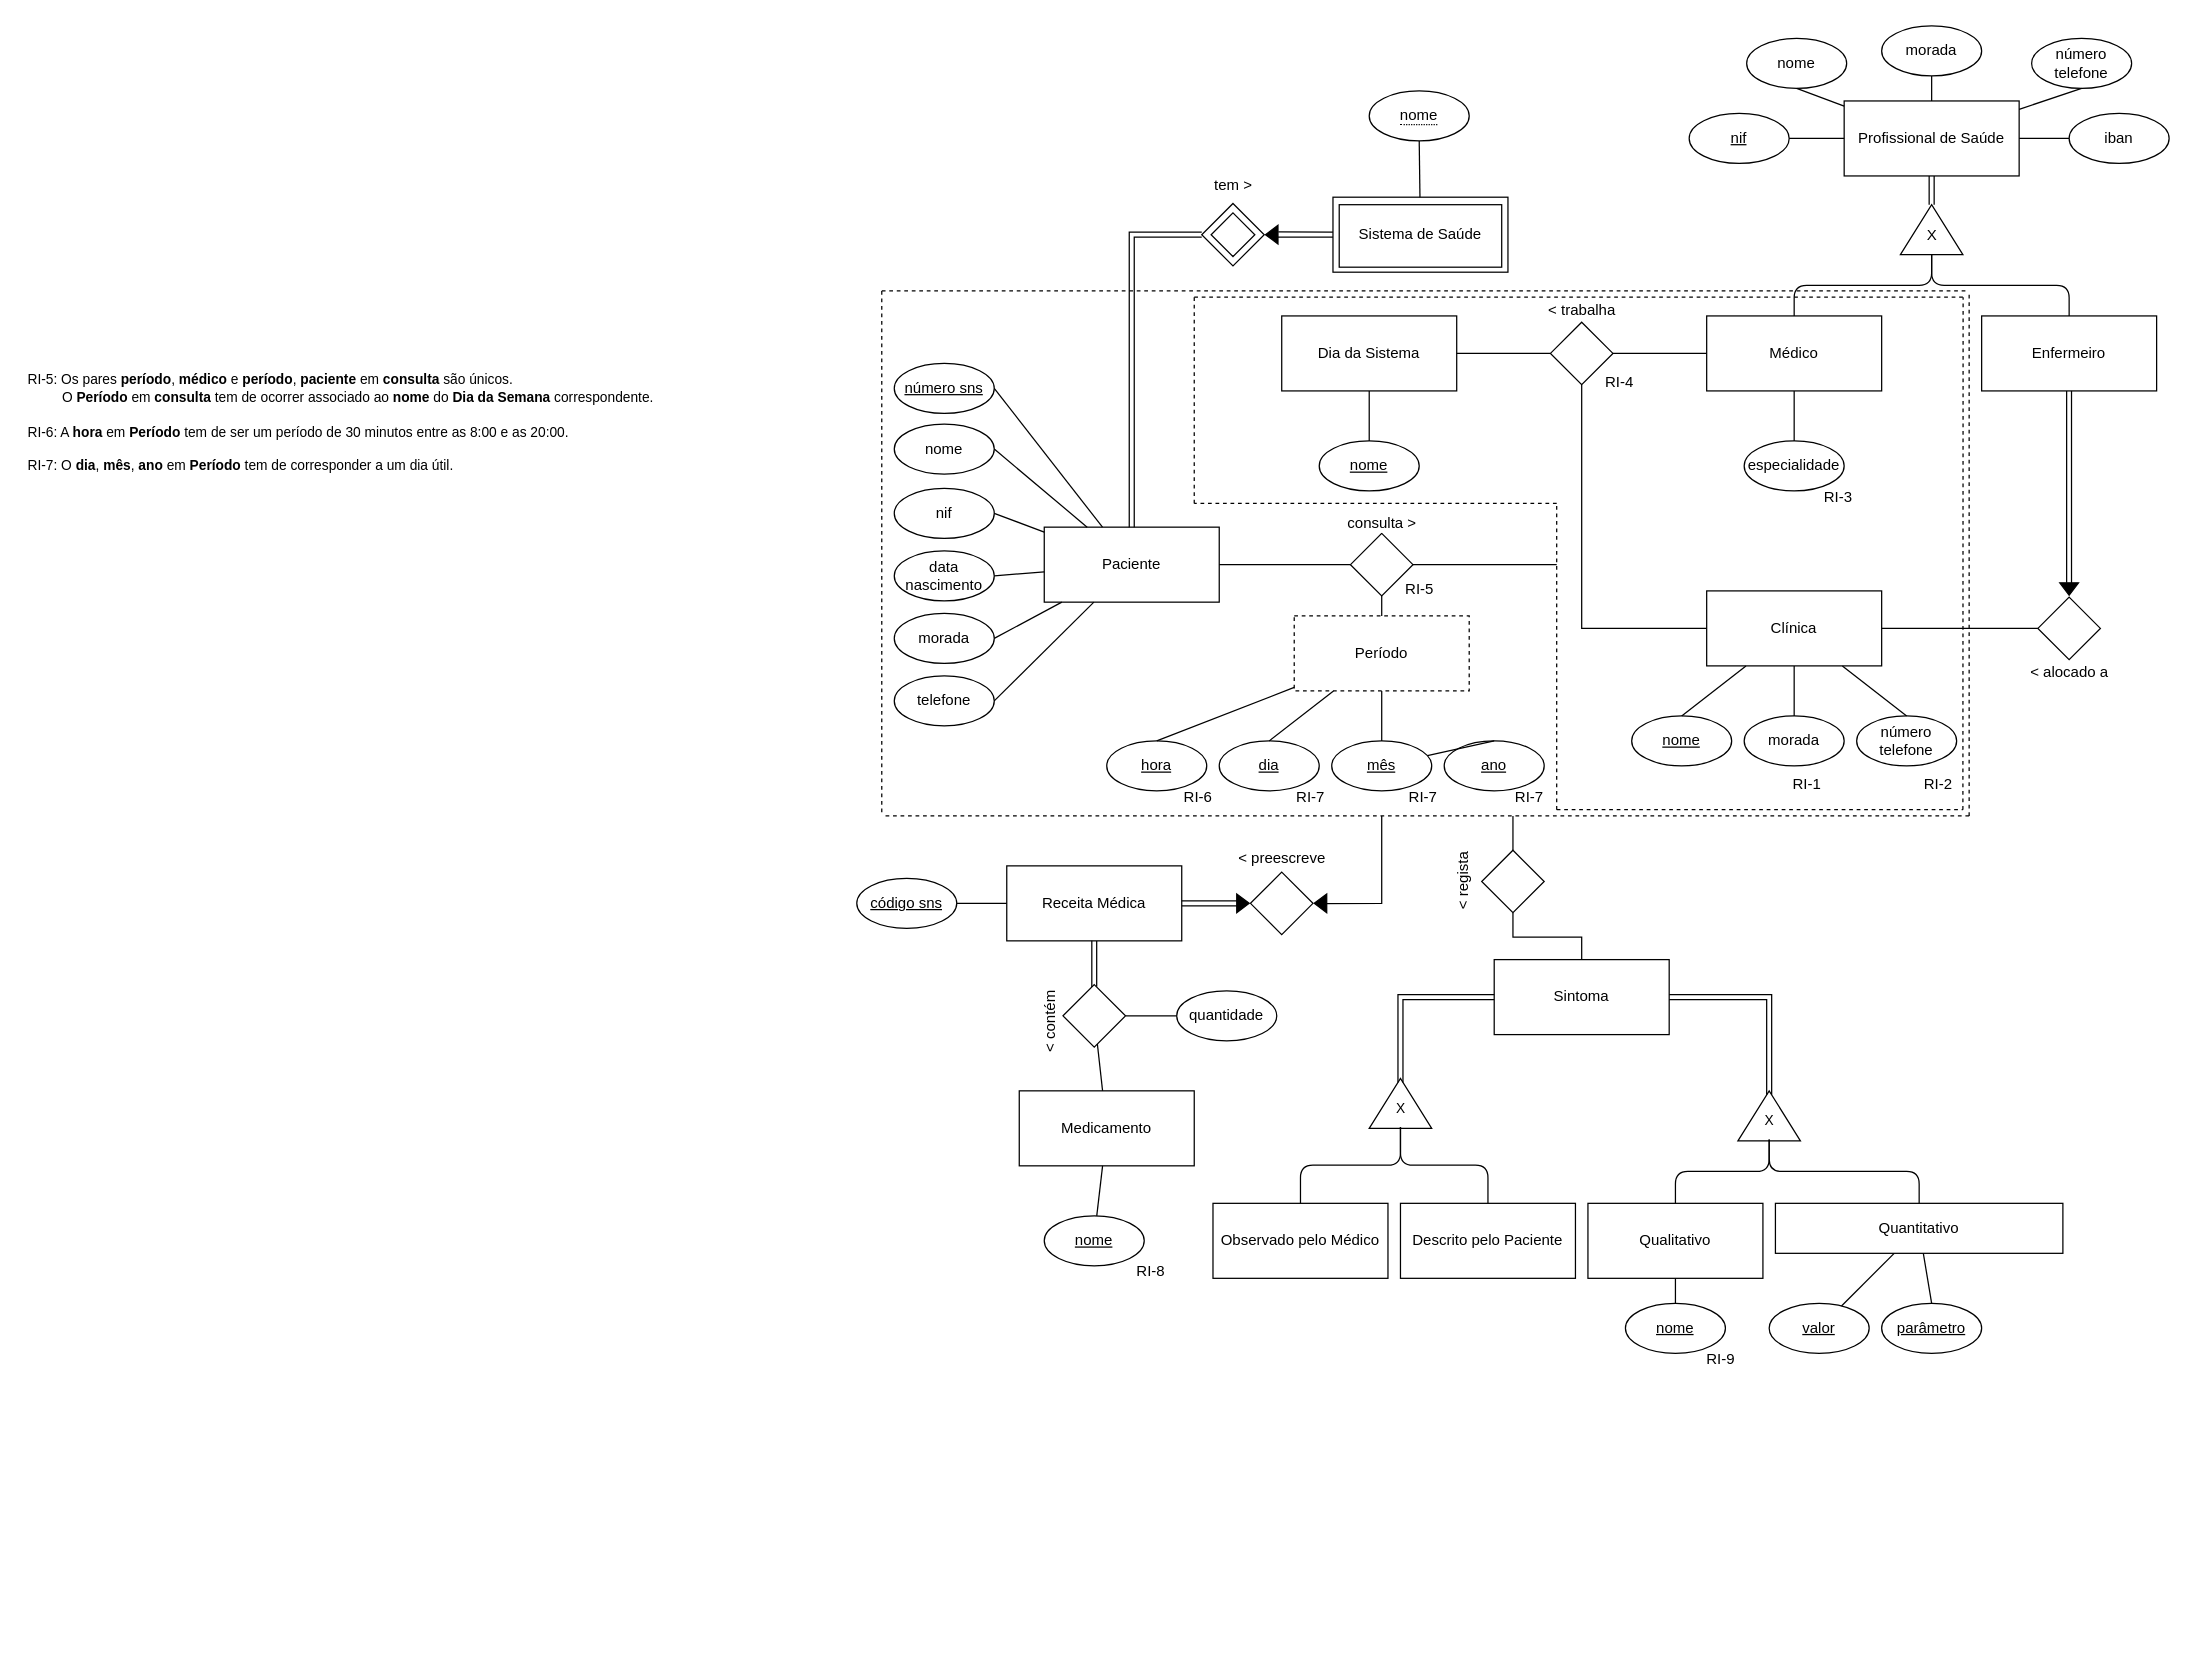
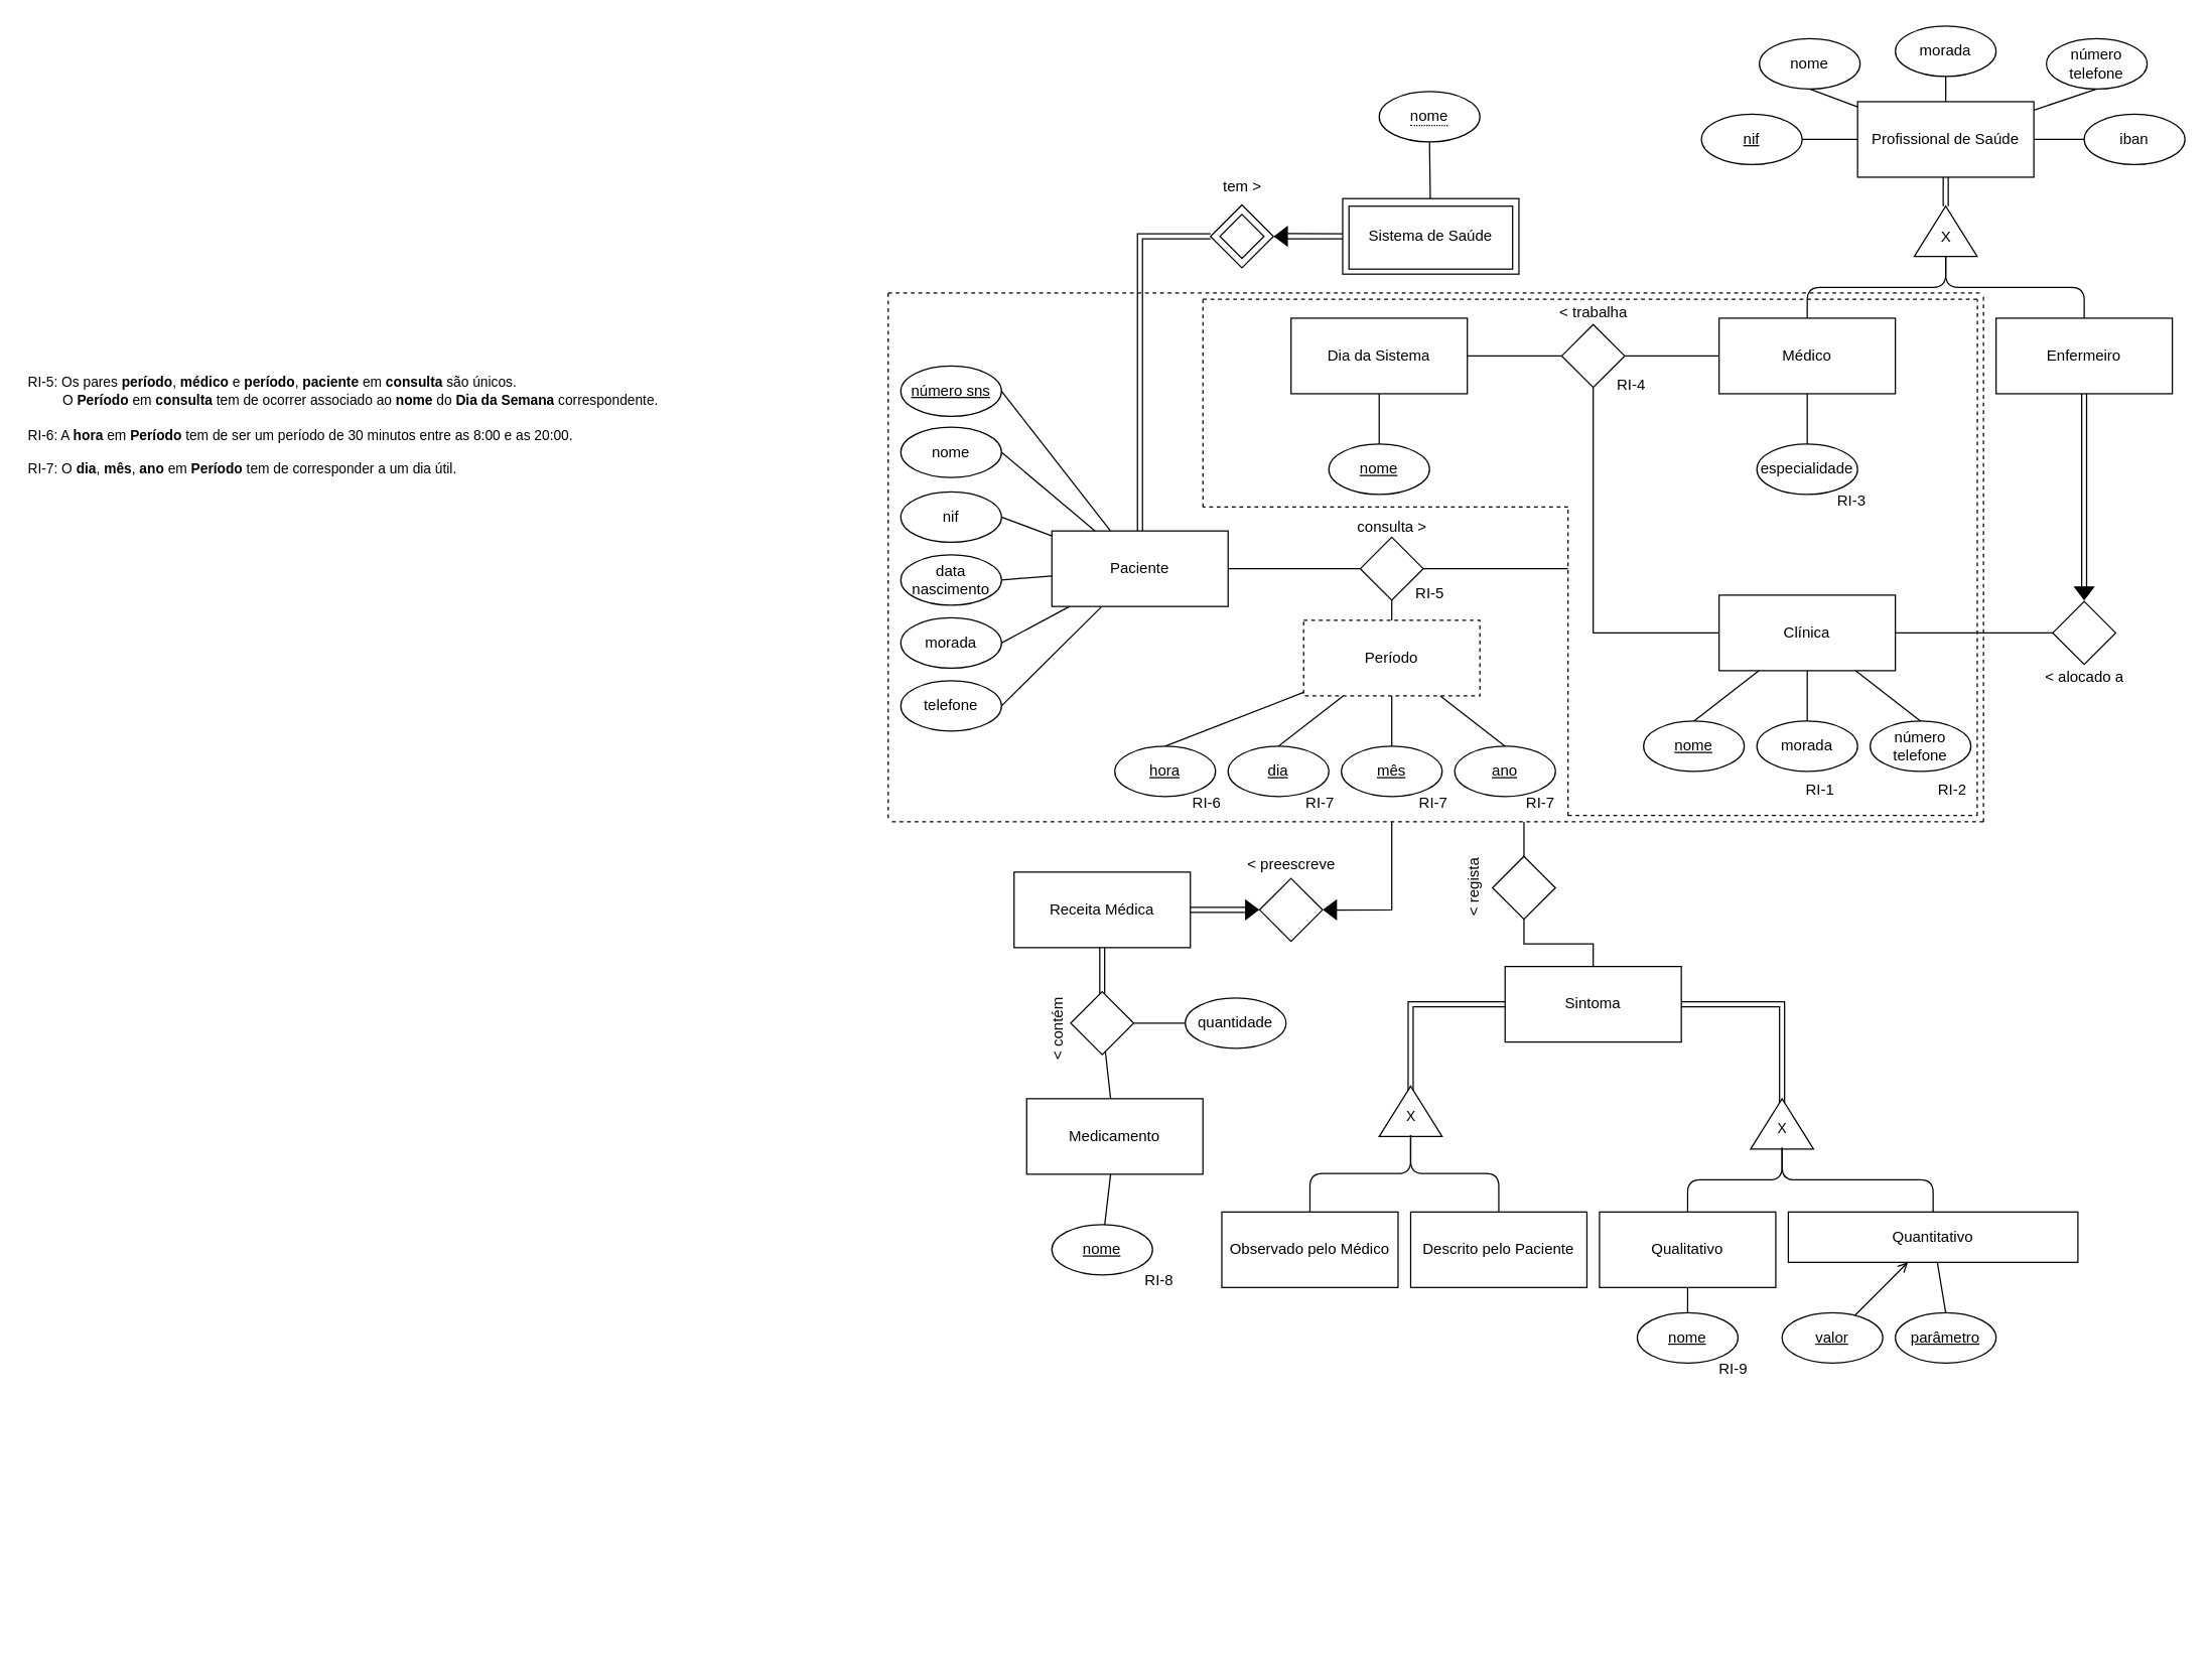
- <mxCell id="145" style="rounded=0;orthogonalLoop=1;jettySize=auto;html=1;exitX=0.5;exitY=0;exitDx=0;exitDy=0;endArrow=none;endFill=0;" parent="1" source="146" target="144" edge="1"><mxGeometry relative="1" as="geometry" /></mxCell>
+ <mxCell id="145" style="rounded=0;orthogonalLoop=1;jettySize=auto;html=1;exitX=0.5;exitY=0;exitDx=0;exitDy=0;endArrow=none;endFill=0;" parent="1" source="146" target="138" edge="1"><mxGeometry relative="1" as="geometry" /></mxCell>
- <mxCell id="94" value="&lt;u&gt;código sns&lt;/u&gt;" style="ellipse;whiteSpace=wrap;html=1;align=center;fillColor=none;" parent="1" vertex="1"><mxGeometry x="685" y="702" width="80" height="40" as="geometry" /></mxCell>
- <mxCell id="93" style="edgeStyle=none;rounded=0;orthogonalLoop=1;jettySize=auto;html=1;exitX=1;exitY=0.5;exitDx=0;exitDy=0;strokeColor=default;align=center;verticalAlign=middle;fontFamily=Helvetica;fontSize=11;fontColor=default;labelBackgroundColor=default;autosize=1;resizable=0;endArrow=none;endFill=0;" parent="1" source="94" target="83" edge="1"><mxGeometry relative="1" as="geometry" /></mxCell>
- <mxCell id="132" style="edgeStyle=none;rounded=0;orthogonalLoop=1;jettySize=auto;html=1;strokeColor=default;align=center;verticalAlign=middle;fontFamily=Helvetica;fontSize=11;fontColor=default;labelBackgroundColor=default;endArrow=none;endFill=0;" parent="1" source="147" target="2" edge="1"><mxGeometry relative="1" as="geometry"><mxPoint x="1465" y="1042" as="sourcePoint" /></mxGeometry></mxCell>
+ <mxCell id="132" style="edgeStyle=none;rounded=0;orthogonalLoop=1;jettySize=auto;html=1;strokeColor=default;align=center;verticalAlign=middle;fontFamily=Helvetica;fontSize=11;fontColor=default;labelBackgroundColor=default;endArrow=open;endFill=0;" parent="1" source="147" target="2" edge="1"><mxGeometry relative="1" as="geometry"><mxPoint x="1465" y="1042" as="sourcePoint" /></mxGeometry></mxCell>
